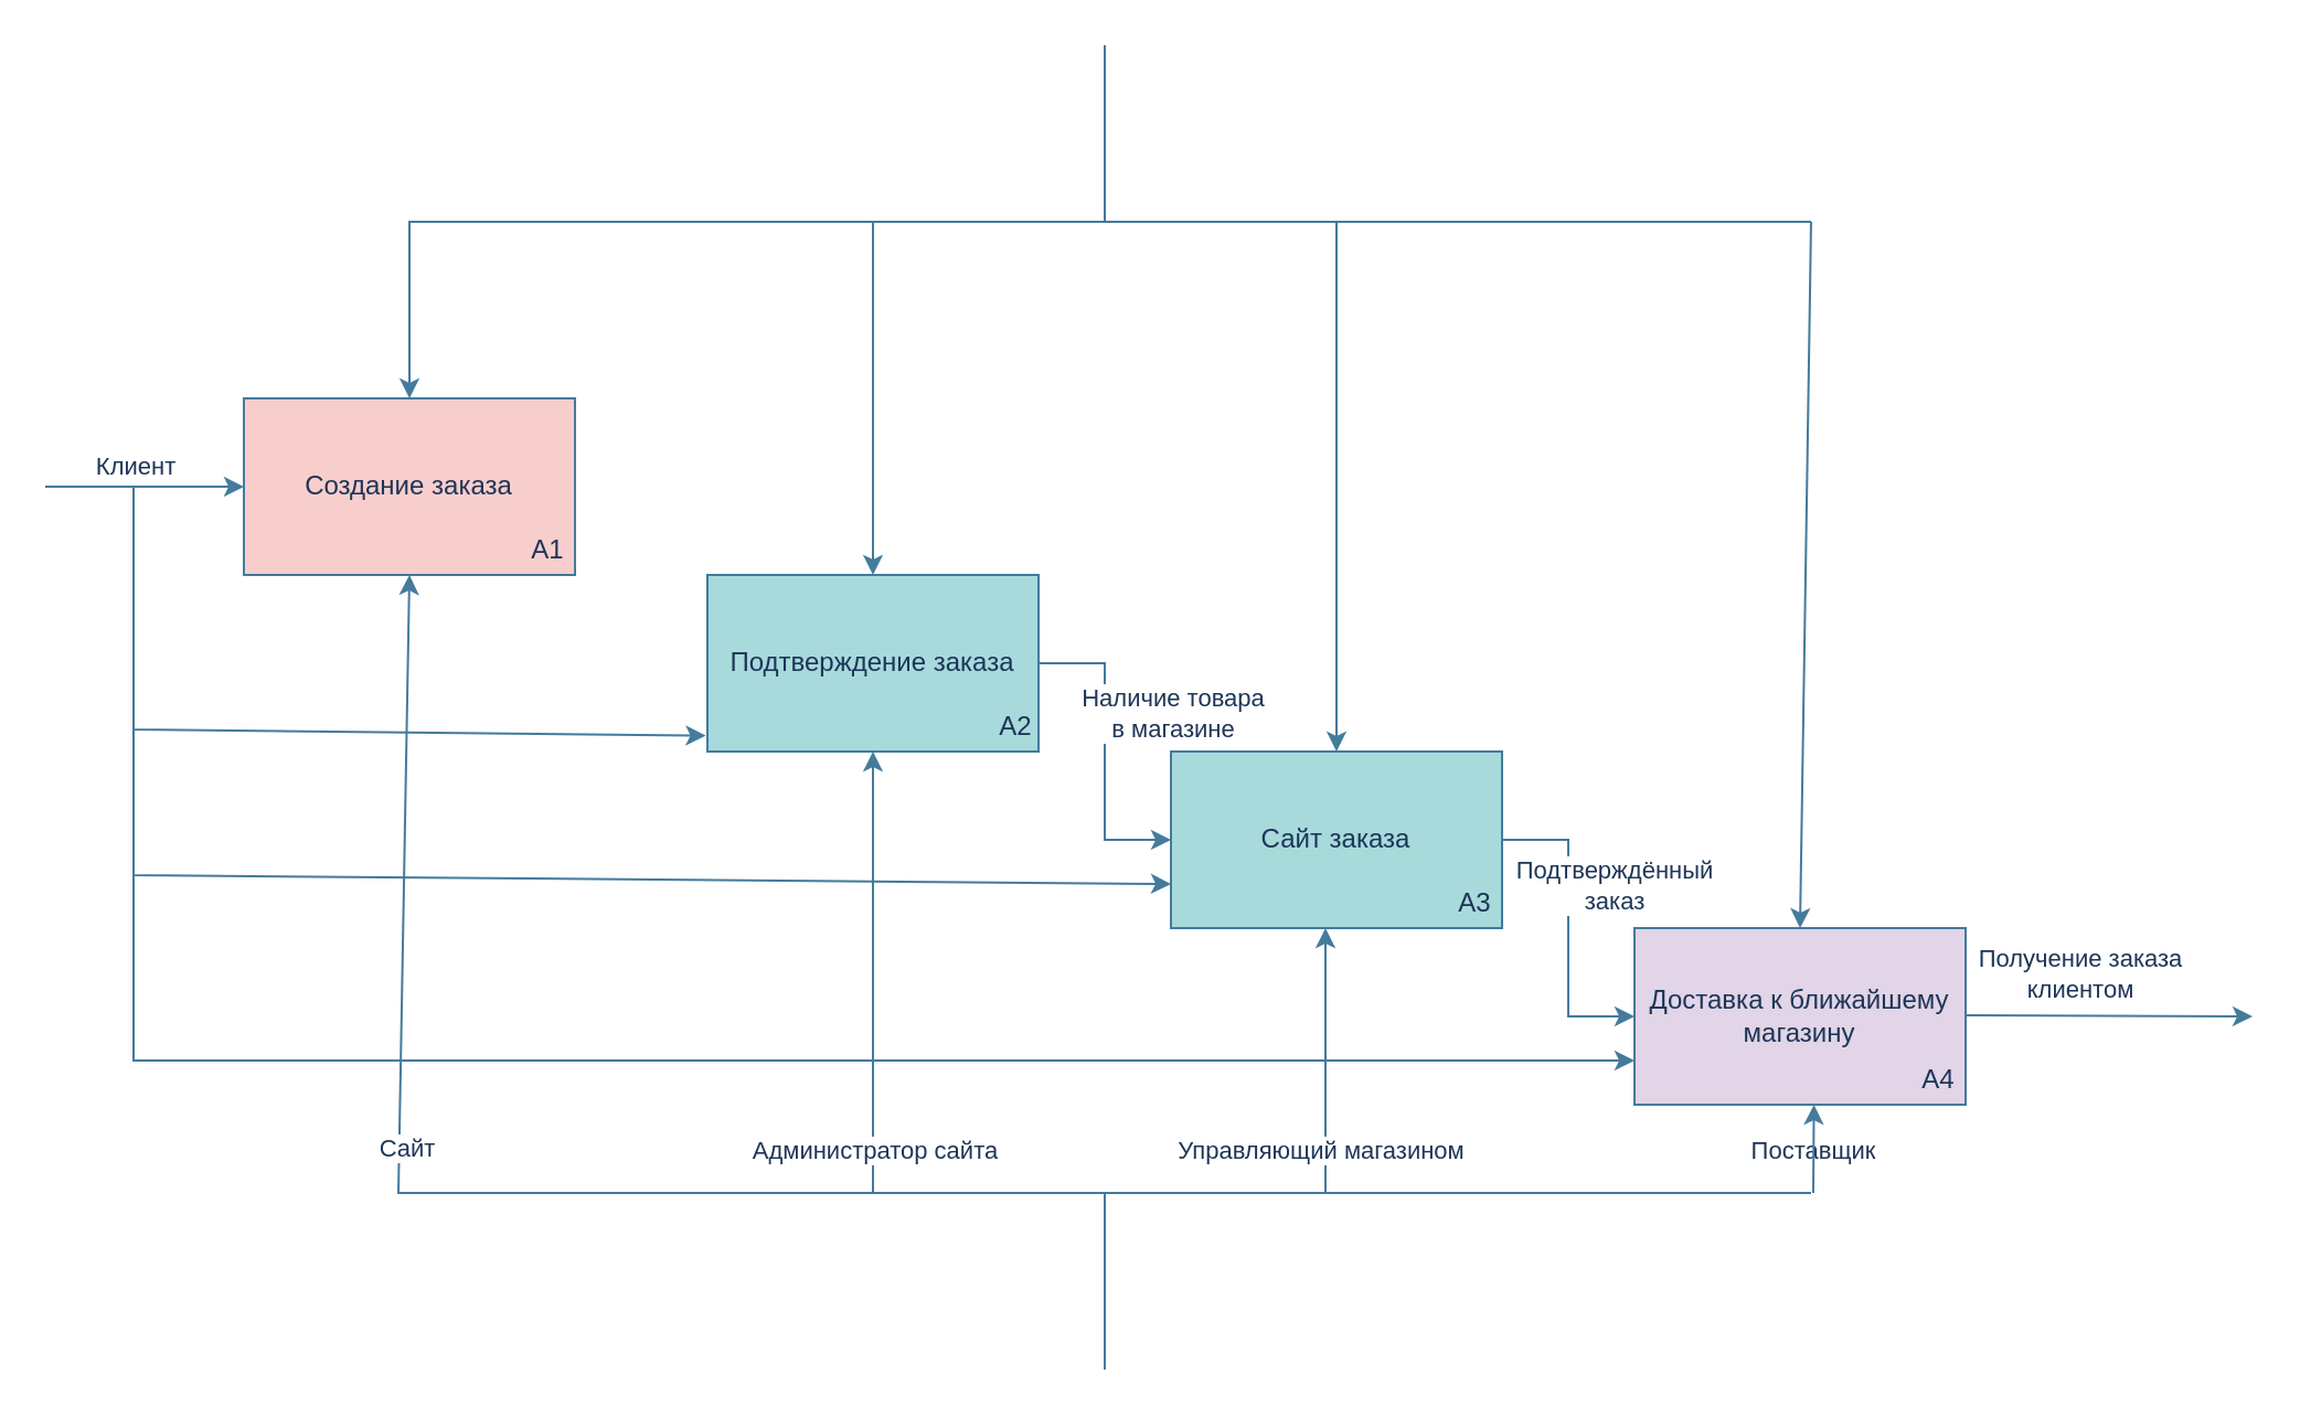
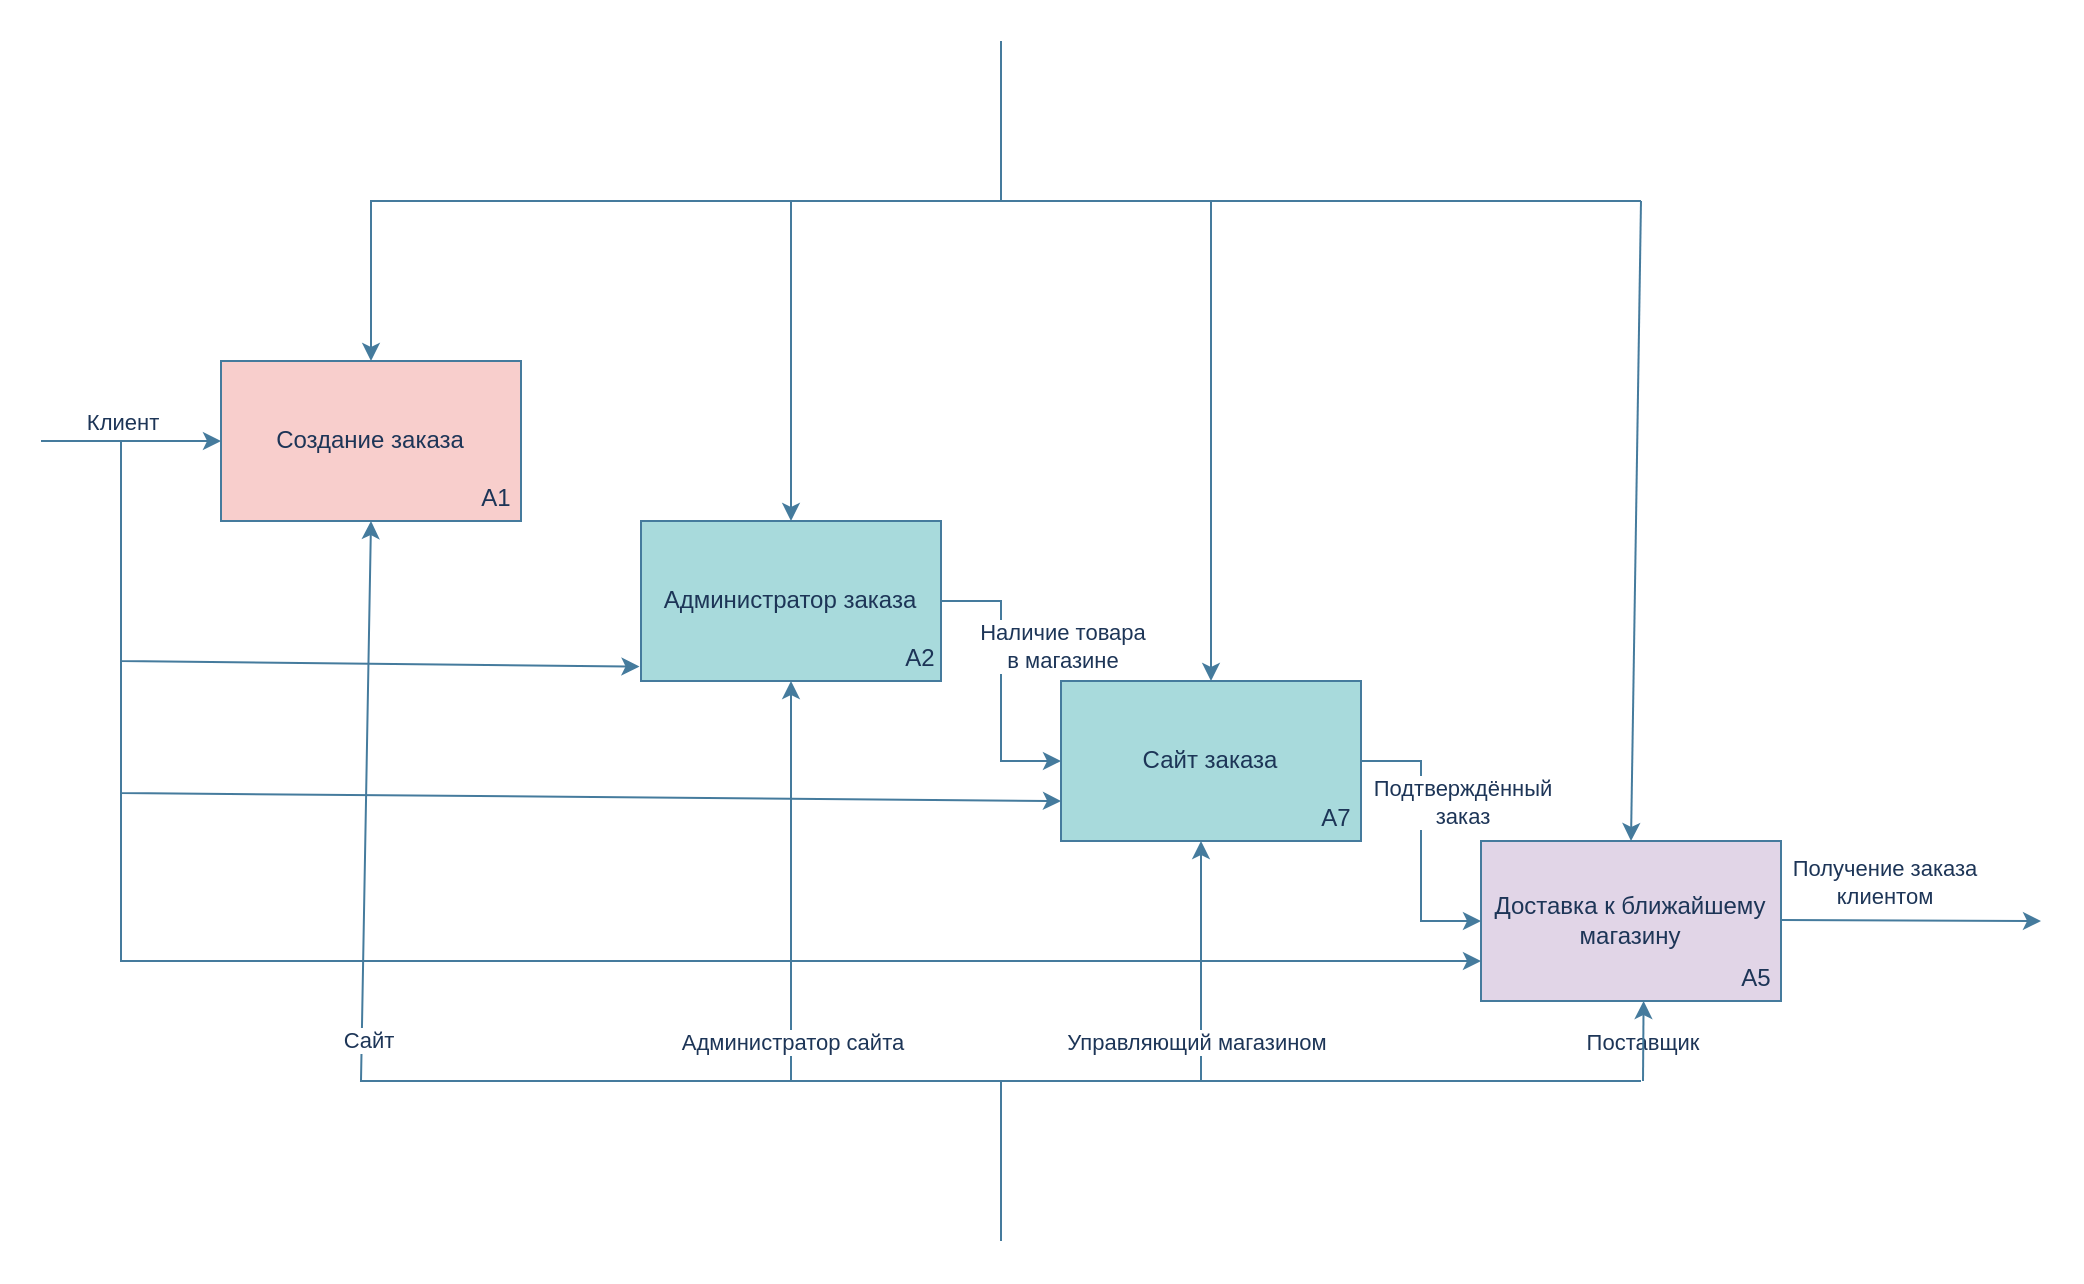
- <mxCell id="6" value="Подтверждение заказа" style="rounded=0;whiteSpace=wrap;html=1;strokeColor=#457B9D;fontColor=#1D3557;fillColor=#A8DADC;" parent="1" vertex="1"><mxGeometry x="320" y="260" width="150" height="80" as="geometry" /></mxCell>
+ <mxCell id="6" value="Администратор заказа" style="rounded=0;whiteSpace=wrap;html=1;strokeColor=#457B9D;fontColor=#1D3557;fillColor=#A8DADC;" parent="1" vertex="1"><mxGeometry x="320" y="260" width="150" height="80" as="geometry" /></mxCell>
- <mxCell id="9" value="А3" style="text;html=1;strokeColor=none;fillColor=none;align=center;verticalAlign=middle;whiteSpace=wrap;rounded=0;fontColor=#1D3557;" parent="1" vertex="1"><mxGeometry x="638" y="394" width="60" height="30" as="geometry" /></mxCell>
+ <mxCell id="9" value="А7" style="text;html=1;strokeColor=none;fillColor=none;align=center;verticalAlign=middle;whiteSpace=wrap;rounded=0;fontColor=#1D3557;" parent="1" vertex="1"><mxGeometry x="638" y="394" width="60" height="30" as="geometry" /></mxCell>
- <mxCell id="11" value="А4" style="text;html=1;strokeColor=none;fillColor=none;align=center;verticalAlign=middle;whiteSpace=wrap;rounded=0;fontColor=#1D3557;" parent="1" vertex="1"><mxGeometry x="848" y="474" width="60" height="30" as="geometry" /></mxCell>
+ <mxCell id="11" value="А5" style="text;html=1;strokeColor=none;fillColor=none;align=center;verticalAlign=middle;whiteSpace=wrap;rounded=0;fontColor=#1D3557;" parent="1" vertex="1"><mxGeometry x="848" y="474" width="60" height="30" as="geometry" /></mxCell>
